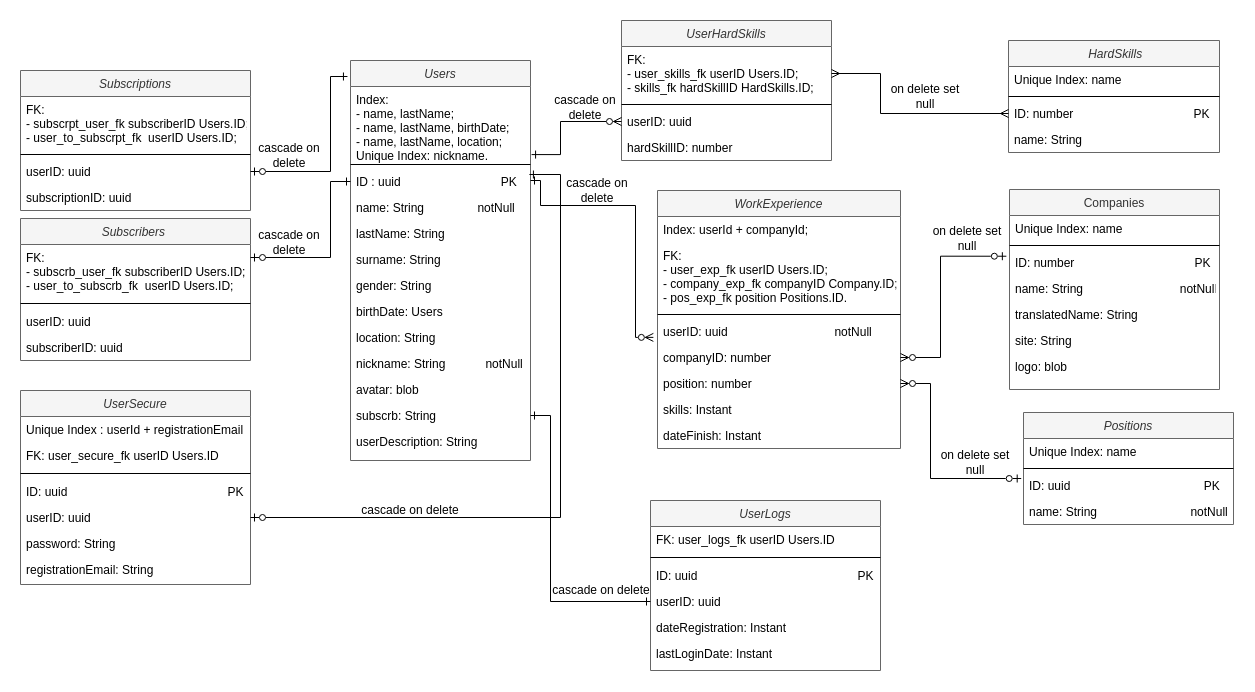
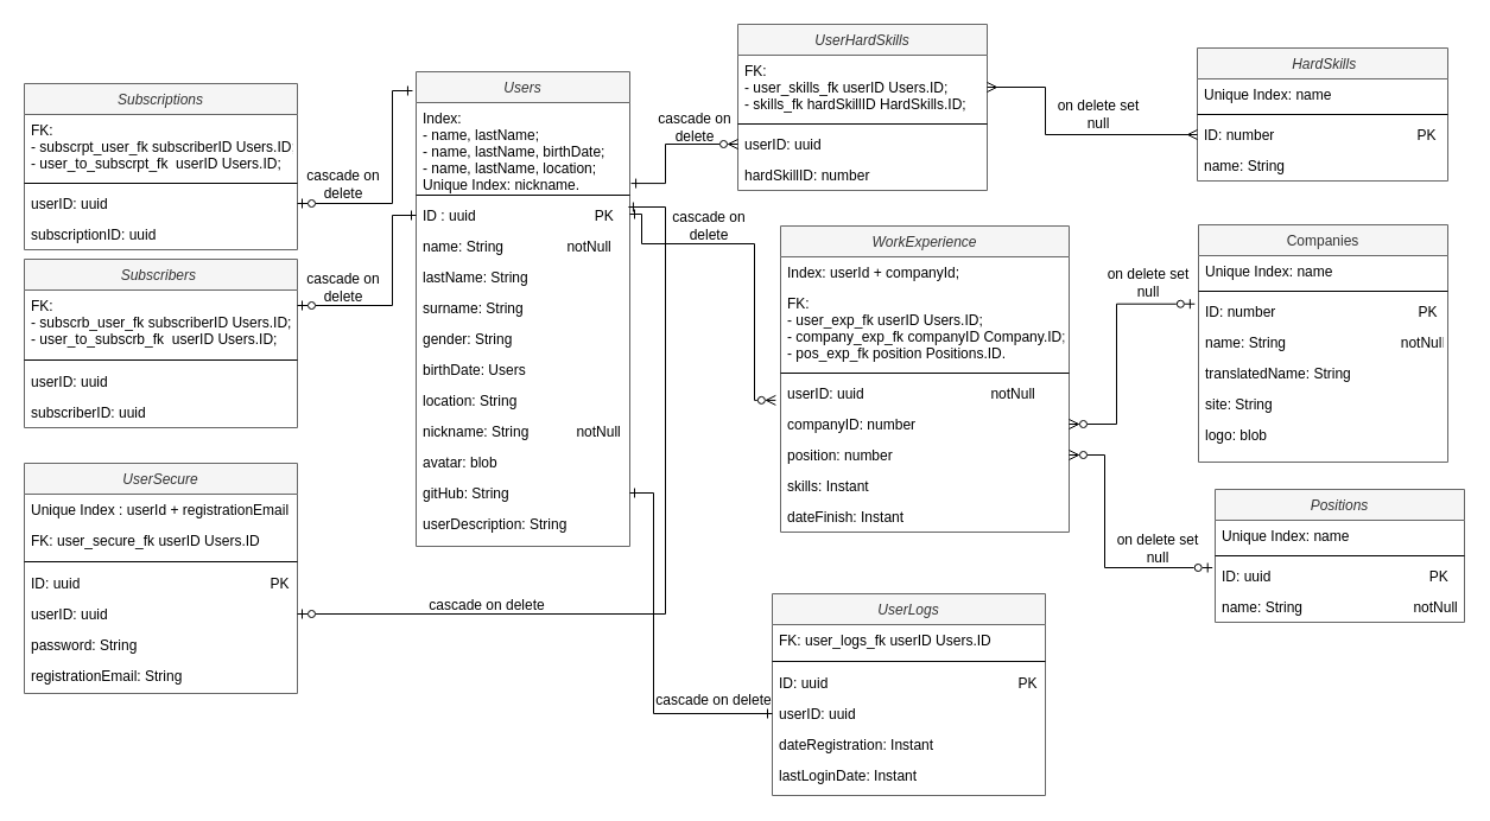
- <mxCell id="14" value="subscrb: String" style="text;align=left;verticalAlign=top;spacingLeft=4;spacingRight=4;overflow=hidden;rotatable=0;points=[[0,0.5],[1,0.5]];portConstraint=eastwest;rounded=0;shadow=0;html=0;" vertex="1" parent="2"><mxGeometry y="342" width="180" height="26" as="geometry" /></mxCell>
+ <mxCell id="14" value="gitHub: String" style="text;align=left;verticalAlign=top;spacingLeft=4;spacingRight=4;overflow=hidden;rotatable=0;points=[[0,0.5],[1,0.5]];portConstraint=eastwest;rounded=0;shadow=0;html=0;" vertex="1" parent="2"><mxGeometry y="342" width="180" height="26" as="geometry" /></mxCell>
